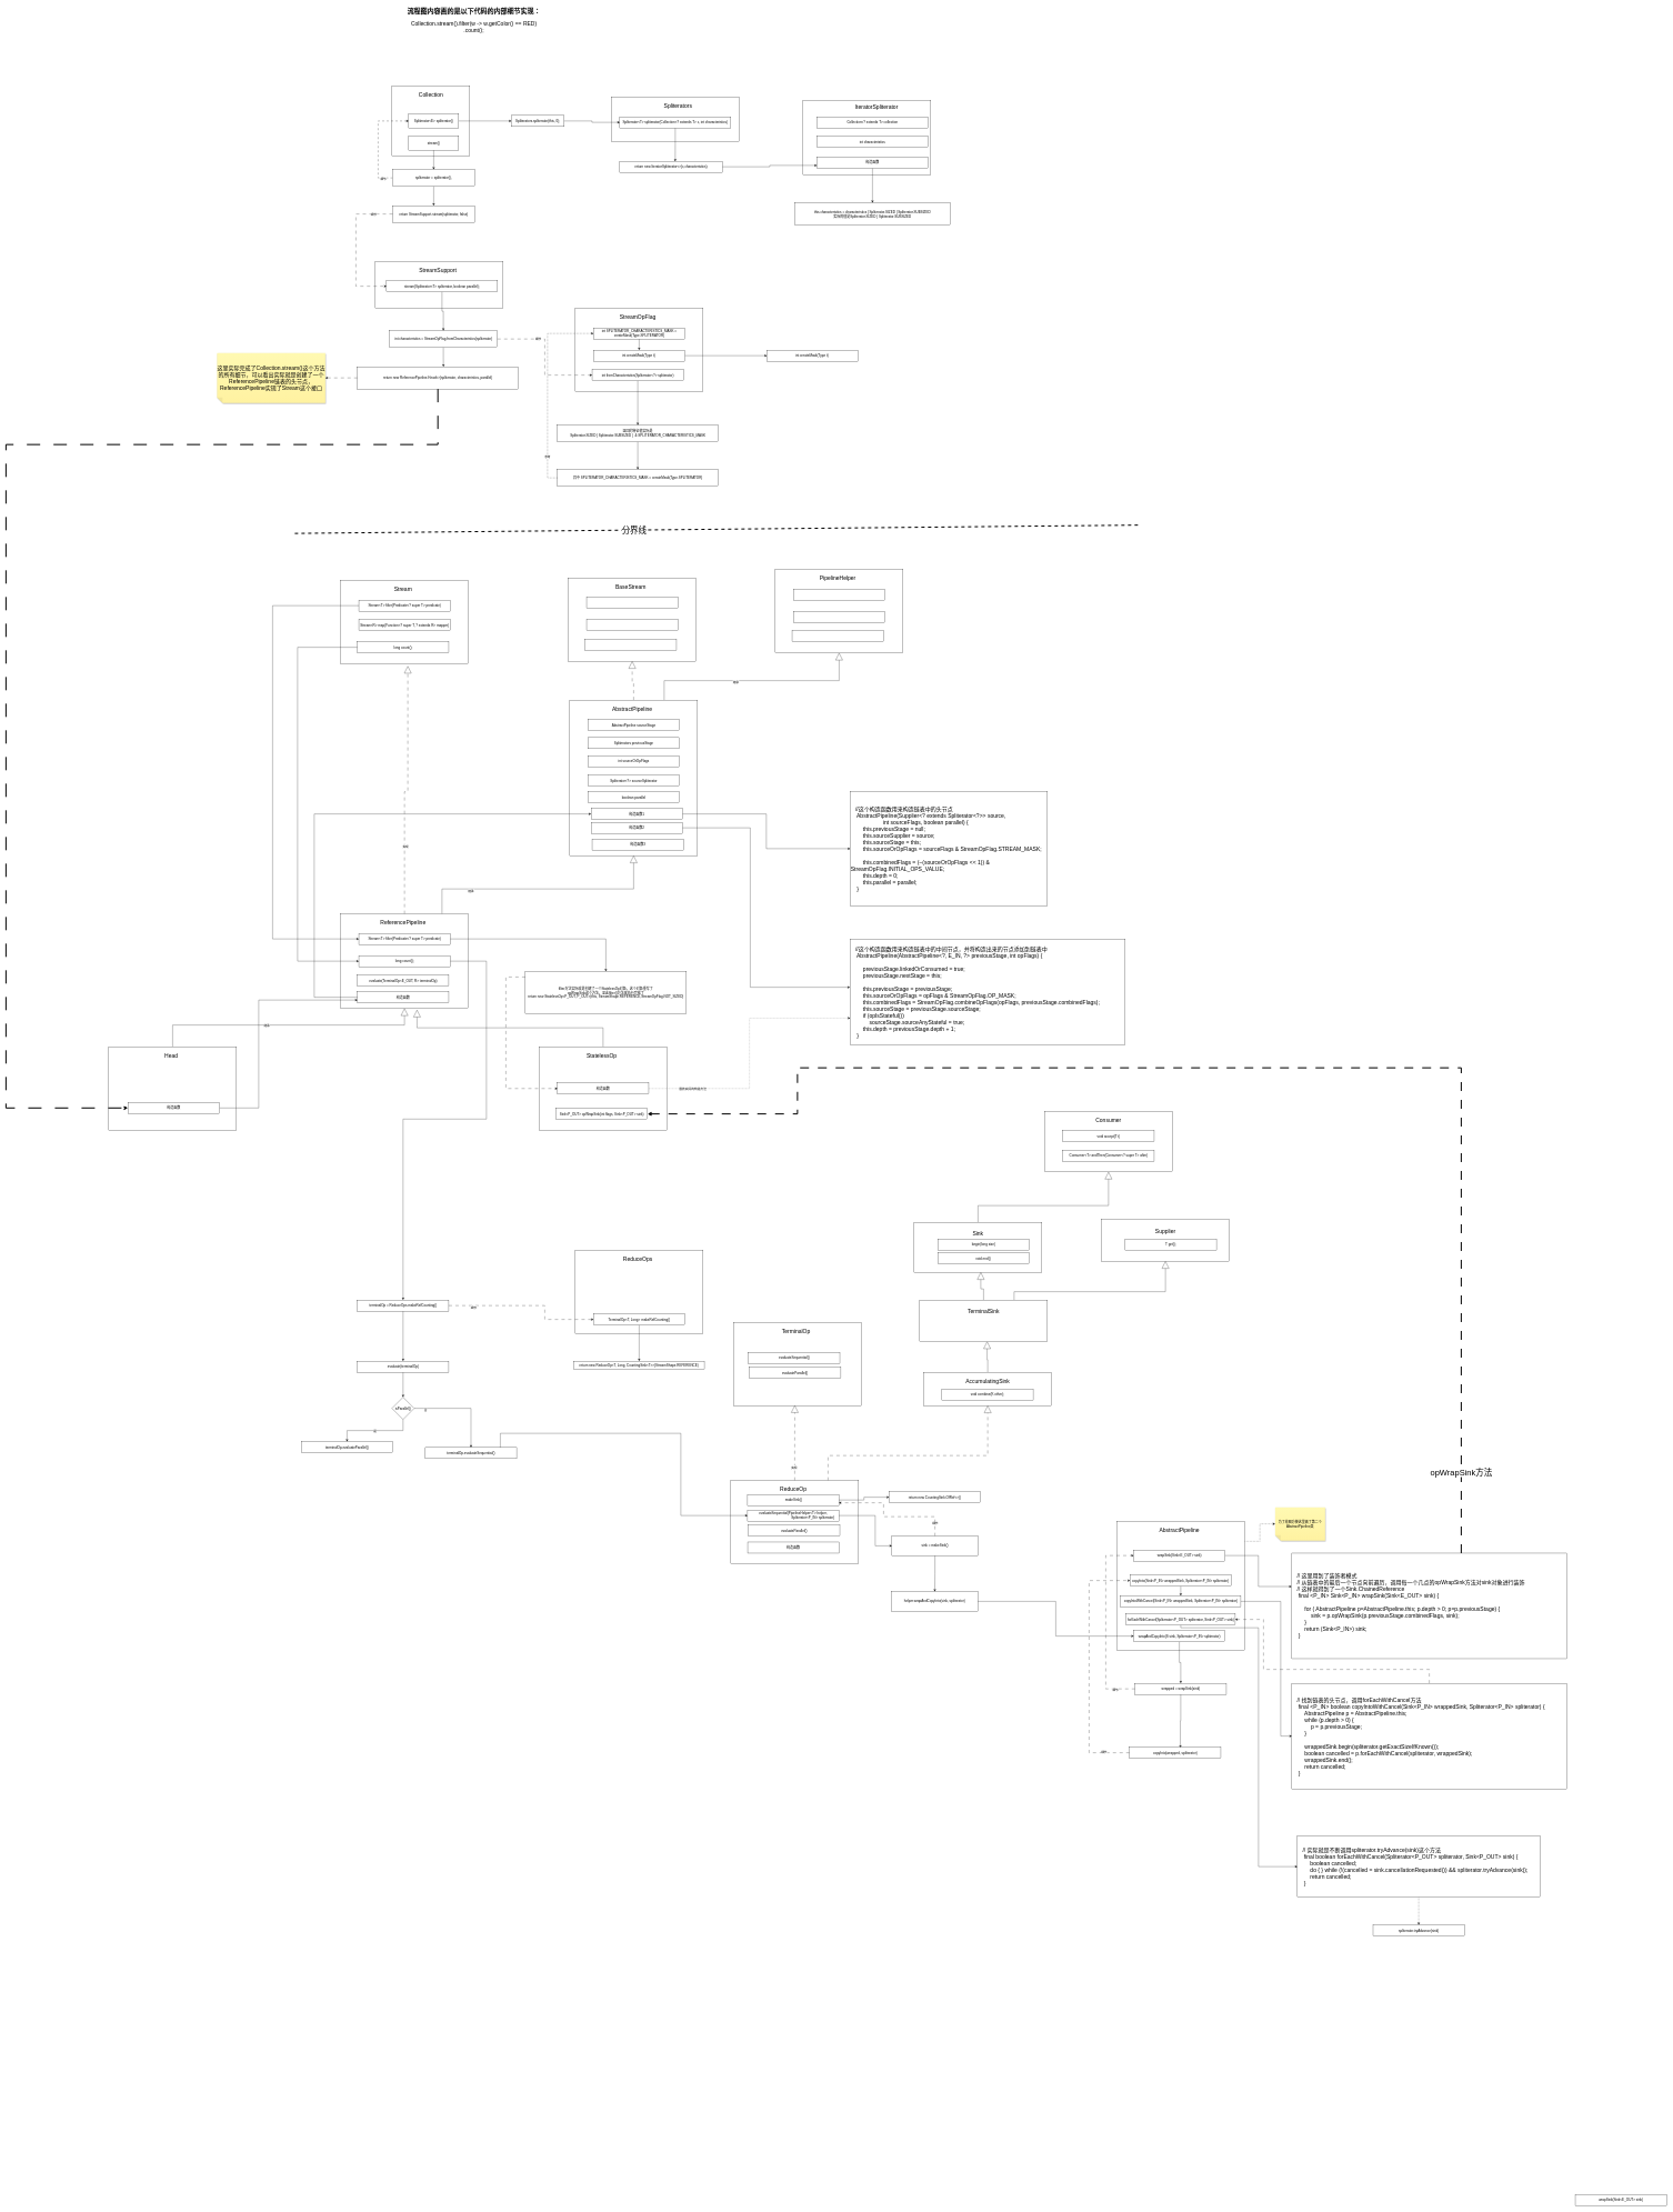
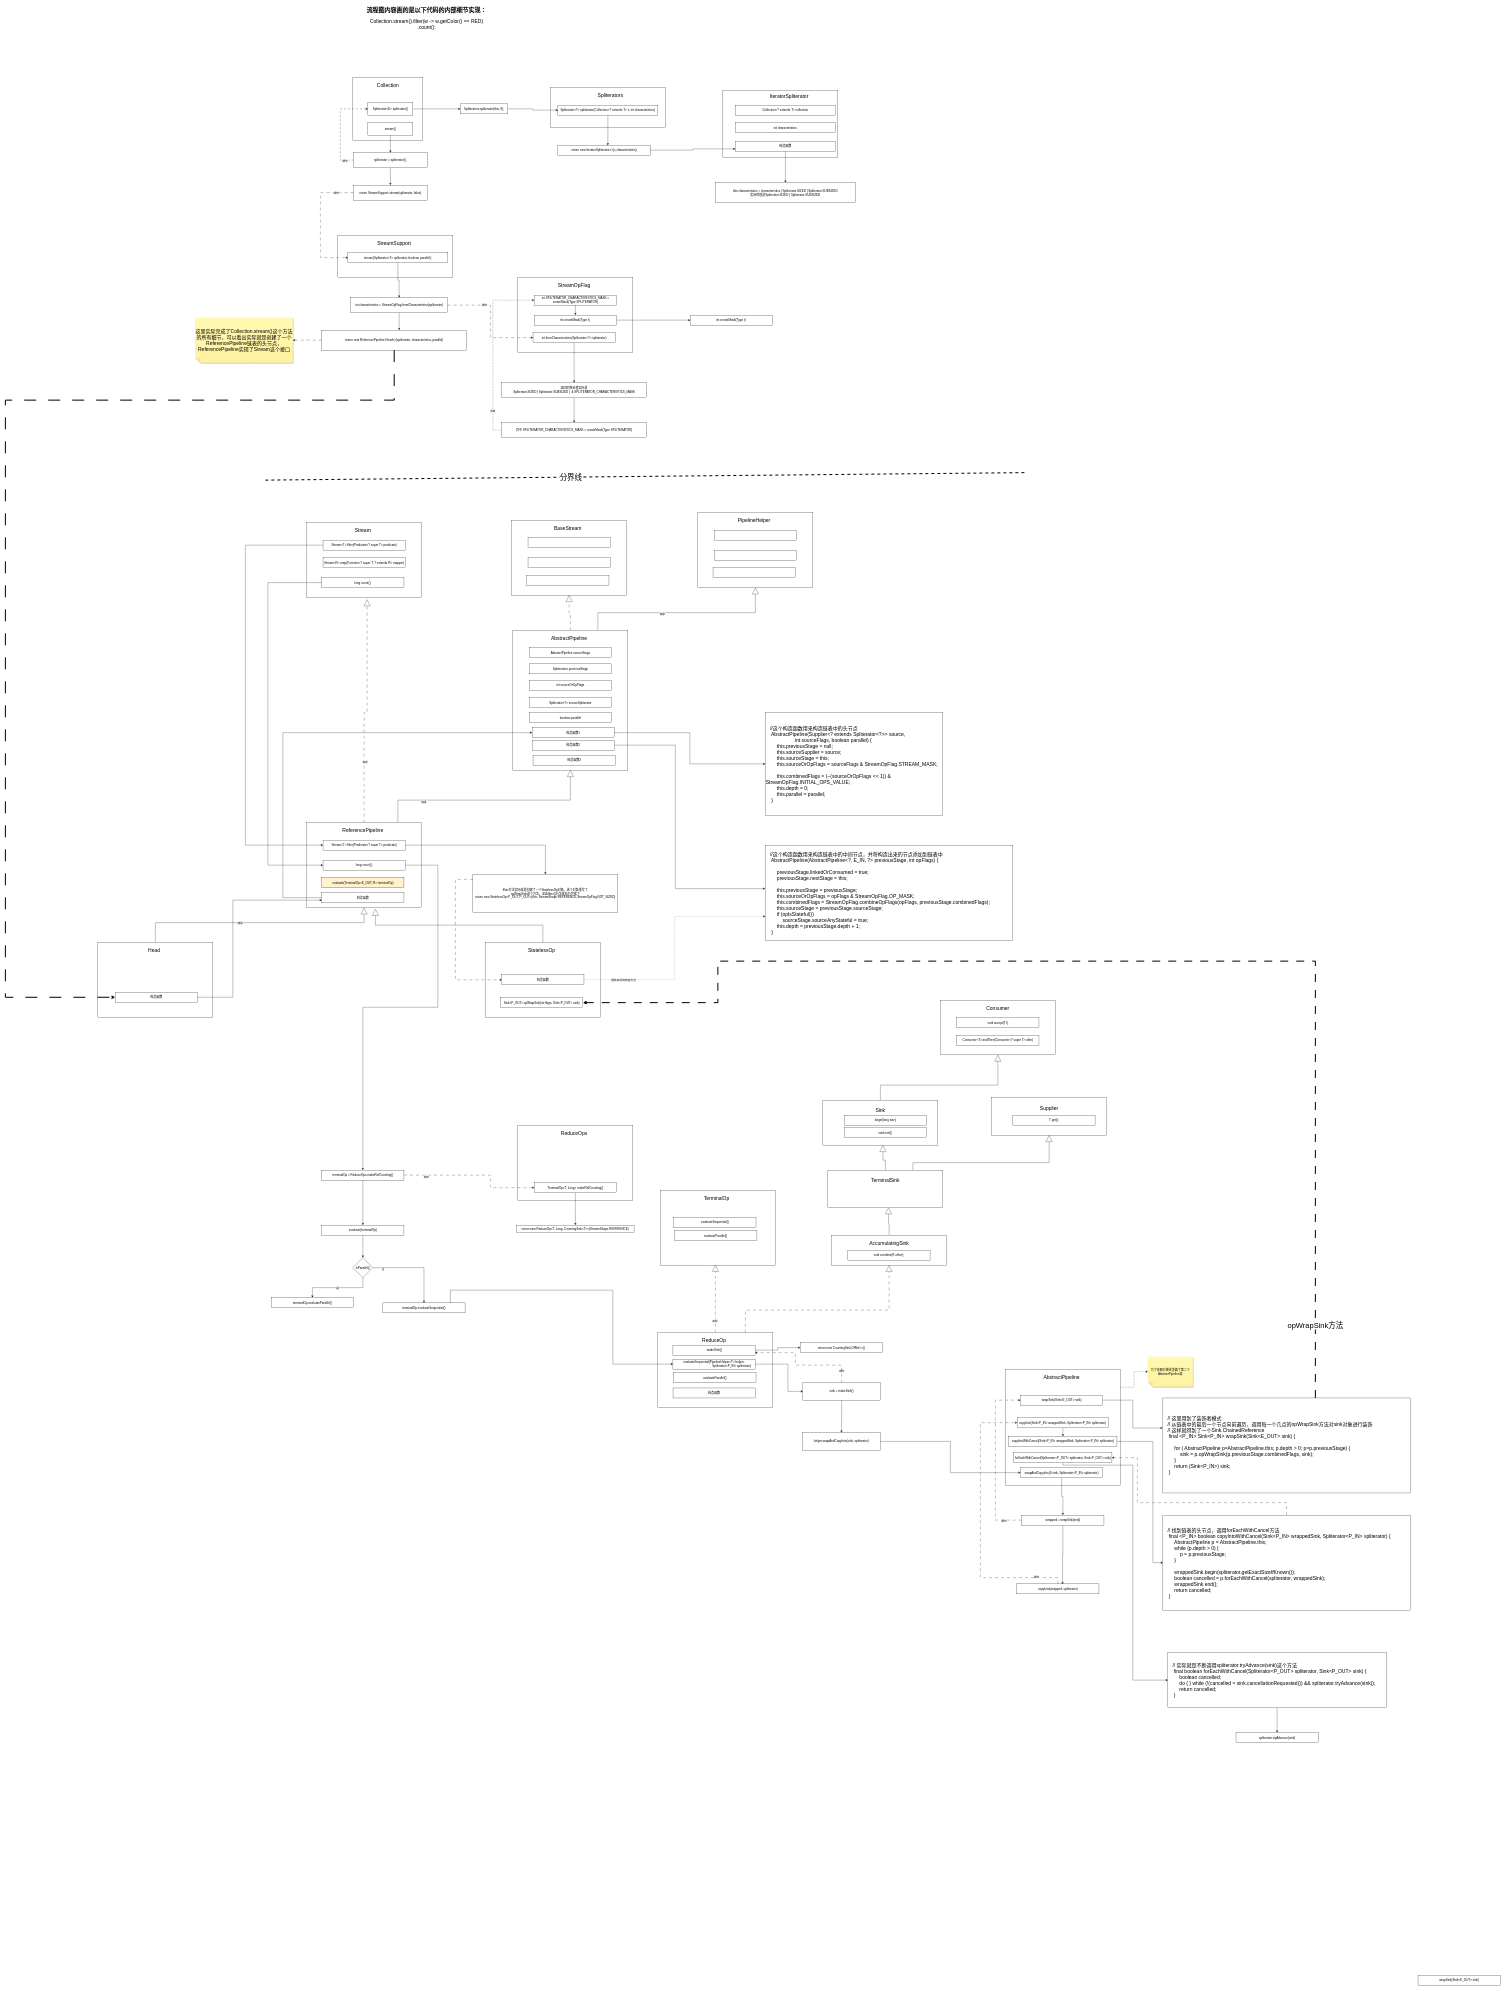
- <mxCell id="124" value="evaluate(TerminalOp&amp;lt;E_OUT, R&amp;gt; terminalOp)" style="rounded=0;whiteSpace=wrap;html=1;" vertex="1" parent="1"><mxGeometry x="1285.53" y="3510" width="328.75" height="40" as="geometry" /></mxCell>
+ <mxCell id="124" value="evaluate(TerminalOp&amp;lt;E_OUT, R&amp;gt; terminalOp)" style="rounded=0;whiteSpace=wrap;html=1;fillColor=#fff2cc;" vertex="1" parent="1"><mxGeometry x="1285.53" y="3510" width="328.75" height="40" as="geometry" /></mxCell>
- <mxCell id="194" value="copyInto(wrapped, spliterator)" style="rounded=0;whiteSpace=wrap;html=1;" vertex="1" parent="1"><mxGeometry x="4065.62" y="6290" width="328.75" height="40" as="geometry" /></mxCell>
+ <mxCell id="194" value="copyInto(wrapped, spliterator)" style="rounded=0;whiteSpace=wrap;html=1;" vertex="1" parent="1"><mxGeometry x="4065.62" y="6335" width="328.75" height="40" as="geometry" /></mxCell>
- <mxCell id="209" style="edgeStyle=orthogonalEdgeStyle;rounded=0;orthogonalLoop=1;jettySize=auto;html=1;dashed=1;" edge="1" parent="1" source="210" target="211"><mxGeometry relative="1" as="geometry" /></mxCell>
+ <mxCell id="209" style="edgeStyle=orthogonalEdgeStyle;rounded=0;orthogonalLoop=1;jettySize=auto;html=1;" edge="1" parent="1" source="210" target="211"><mxGeometry relative="1" as="geometry" /></mxCell>
